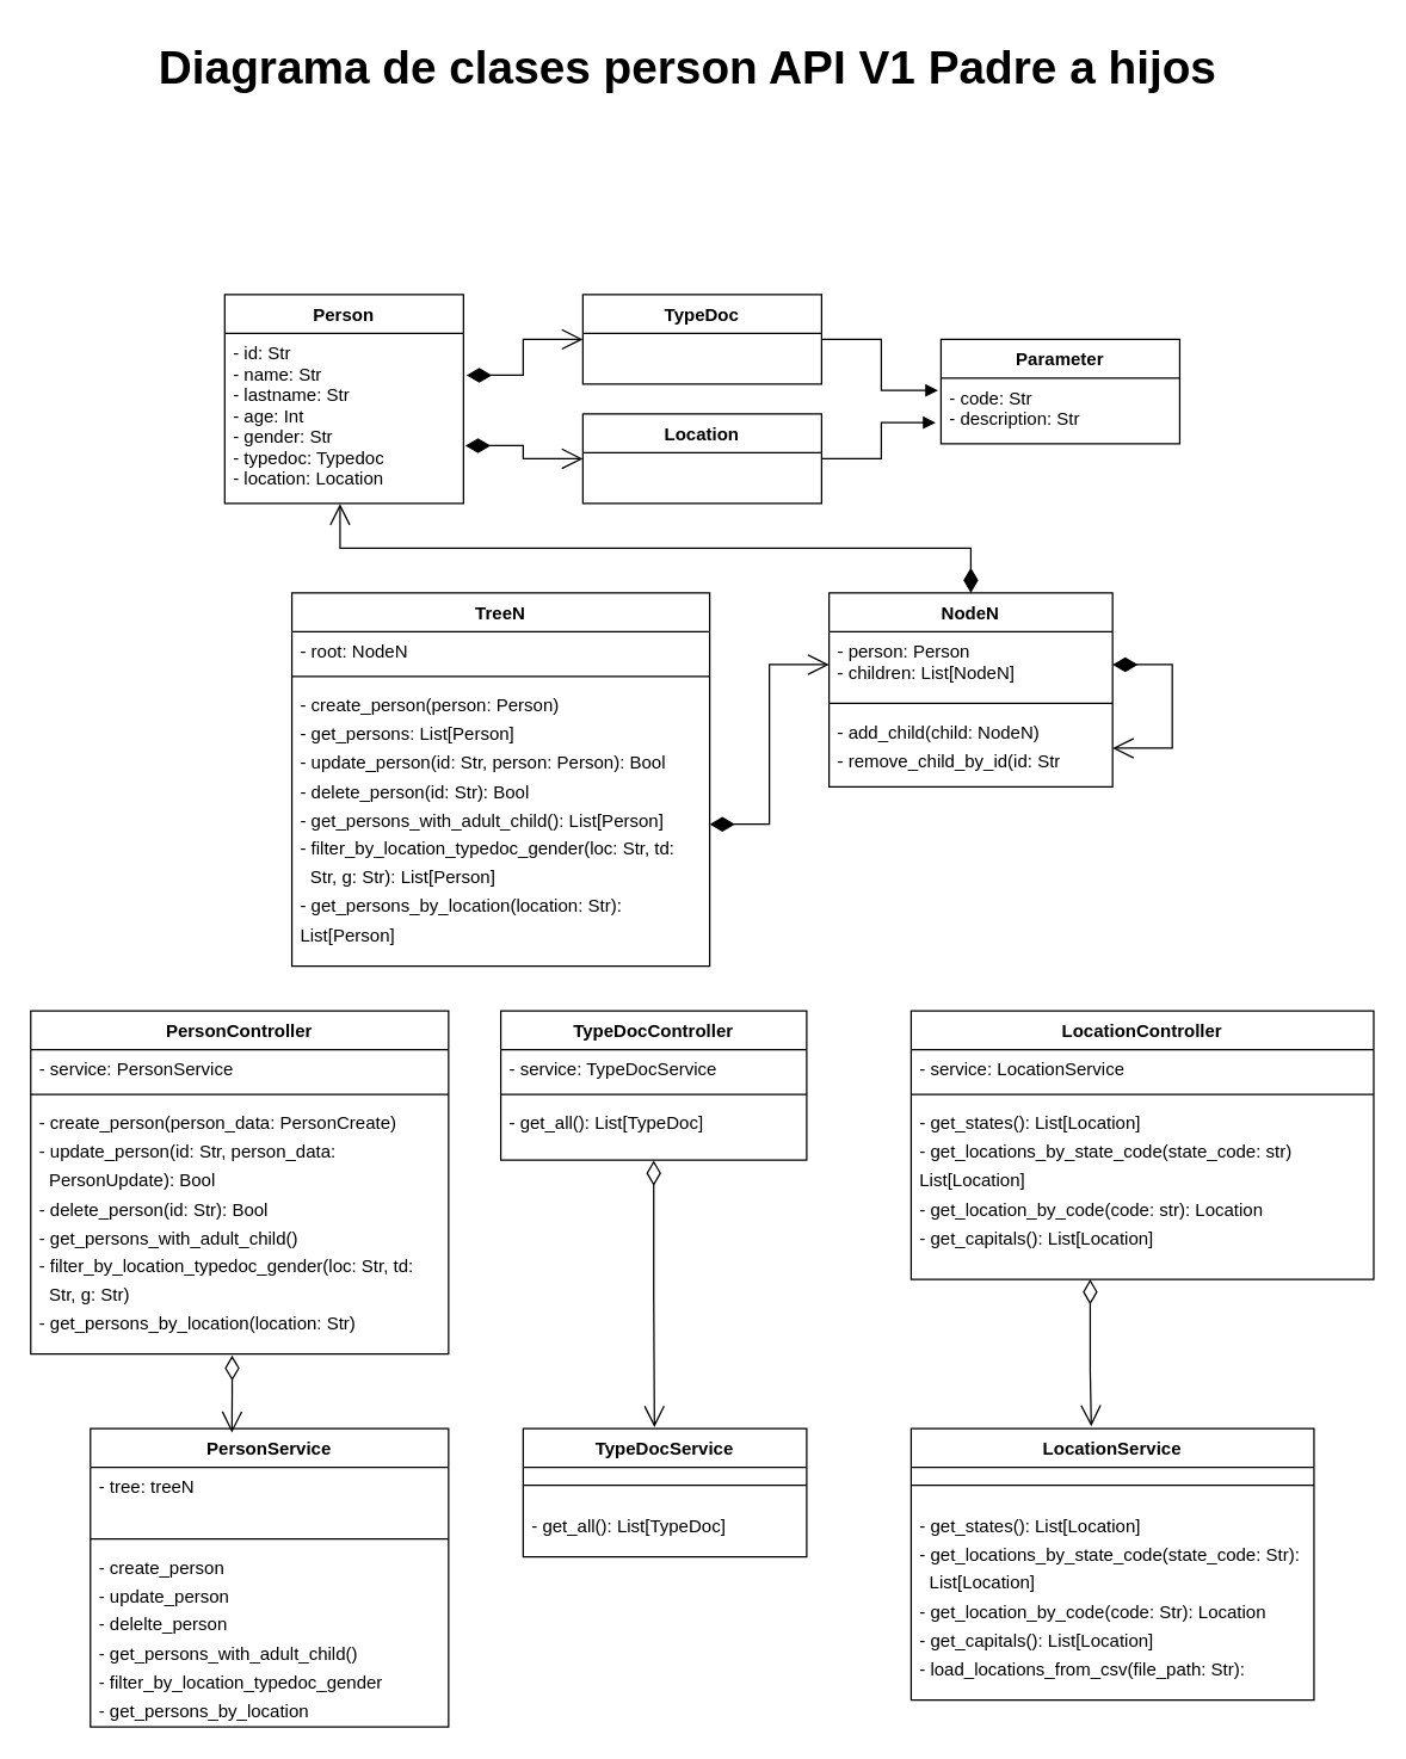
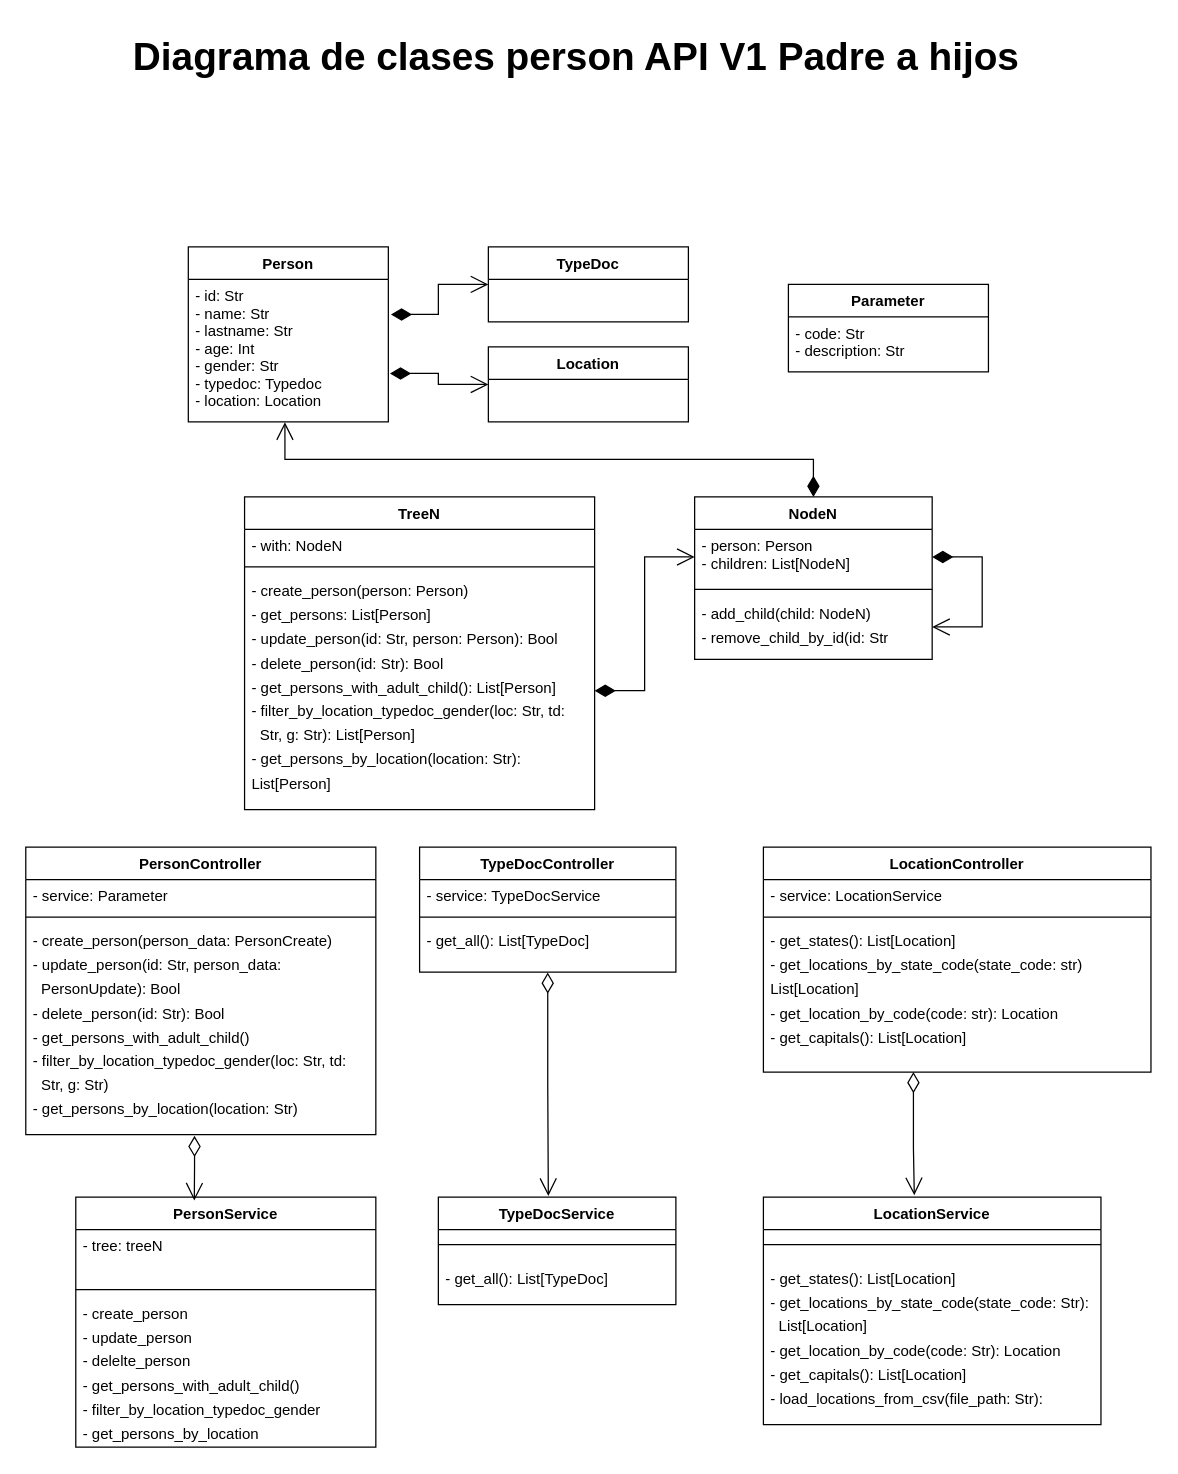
- <mxCell id="9" value="" style="endArrow=block;endFill=1;html=1;edgeStyle=orthogonalEdgeStyle;align=left;verticalAlign=top;rounded=0;entryX=-0.012;entryY=0.186;entryDx=0;entryDy=0;exitX=1;exitY=0.5;exitDx=0;exitDy=0;entryPerimeter=0;" parent="1" source="6" target="5" edge="1"><mxGeometry x="-1" relative="1" as="geometry"><mxPoint x="560" y="231.5" as="sourcePoint" /><mxPoint x="636" y="212.5" as="targetPoint" /></mxGeometry></mxCell>
- <mxCell id="8" value="" style="endArrow=block;endFill=1;html=1;edgeStyle=orthogonalEdgeStyle;align=left;verticalAlign=top;rounded=0;entryX=-0.022;entryY=0.677;entryDx=0;entryDy=0;exitX=1;exitY=0.5;exitDx=0;exitDy=0;entryPerimeter=0;" parent="1" source="7" target="5" edge="1"><mxGeometry x="-1" relative="1" as="geometry"><mxPoint x="364" y="437" as="sourcePoint" /><mxPoint x="524" y="437" as="targetPoint" /></mxGeometry></mxCell>
- <mxCell id="13" value="- root: NodeN" style="text;strokeColor=none;fillColor=none;align=left;verticalAlign=top;spacingLeft=4;spacingRight=4;overflow=hidden;rotatable=0;points=[[0,0.5],[1,0.5]];portConstraint=eastwest;whiteSpace=wrap;html=1;" parent="12" vertex="1"><mxGeometry y="26" width="280" height="26" as="geometry" /></mxCell>
+ <mxCell id="13" value="- with: NodeN" style="text;strokeColor=none;fillColor=none;align=left;verticalAlign=top;spacingLeft=4;spacingRight=4;overflow=hidden;rotatable=0;points=[[0,0.5],[1,0.5]];portConstraint=eastwest;whiteSpace=wrap;html=1;" parent="12" vertex="1"><mxGeometry y="26" width="280" height="26" as="geometry" /></mxCell>
- <mxCell id="32" value="- service: PersonService" style="text;strokeColor=none;fillColor=none;align=left;verticalAlign=top;spacingLeft=4;spacingRight=4;overflow=hidden;rotatable=0;points=[[0,0.5],[1,0.5]];portConstraint=eastwest;whiteSpace=wrap;html=1;" parent="31" vertex="1"><mxGeometry y="26" width="280" height="26" as="geometry" /></mxCell>
+ <mxCell id="32" value="- service: Parameter" style="text;strokeColor=none;fillColor=none;align=left;verticalAlign=top;spacingLeft=4;spacingRight=4;overflow=hidden;rotatable=0;points=[[0,0.5],[1,0.5]];portConstraint=eastwest;whiteSpace=wrap;html=1;" parent="31" vertex="1"><mxGeometry y="26" width="280" height="26" as="geometry" /></mxCell>
